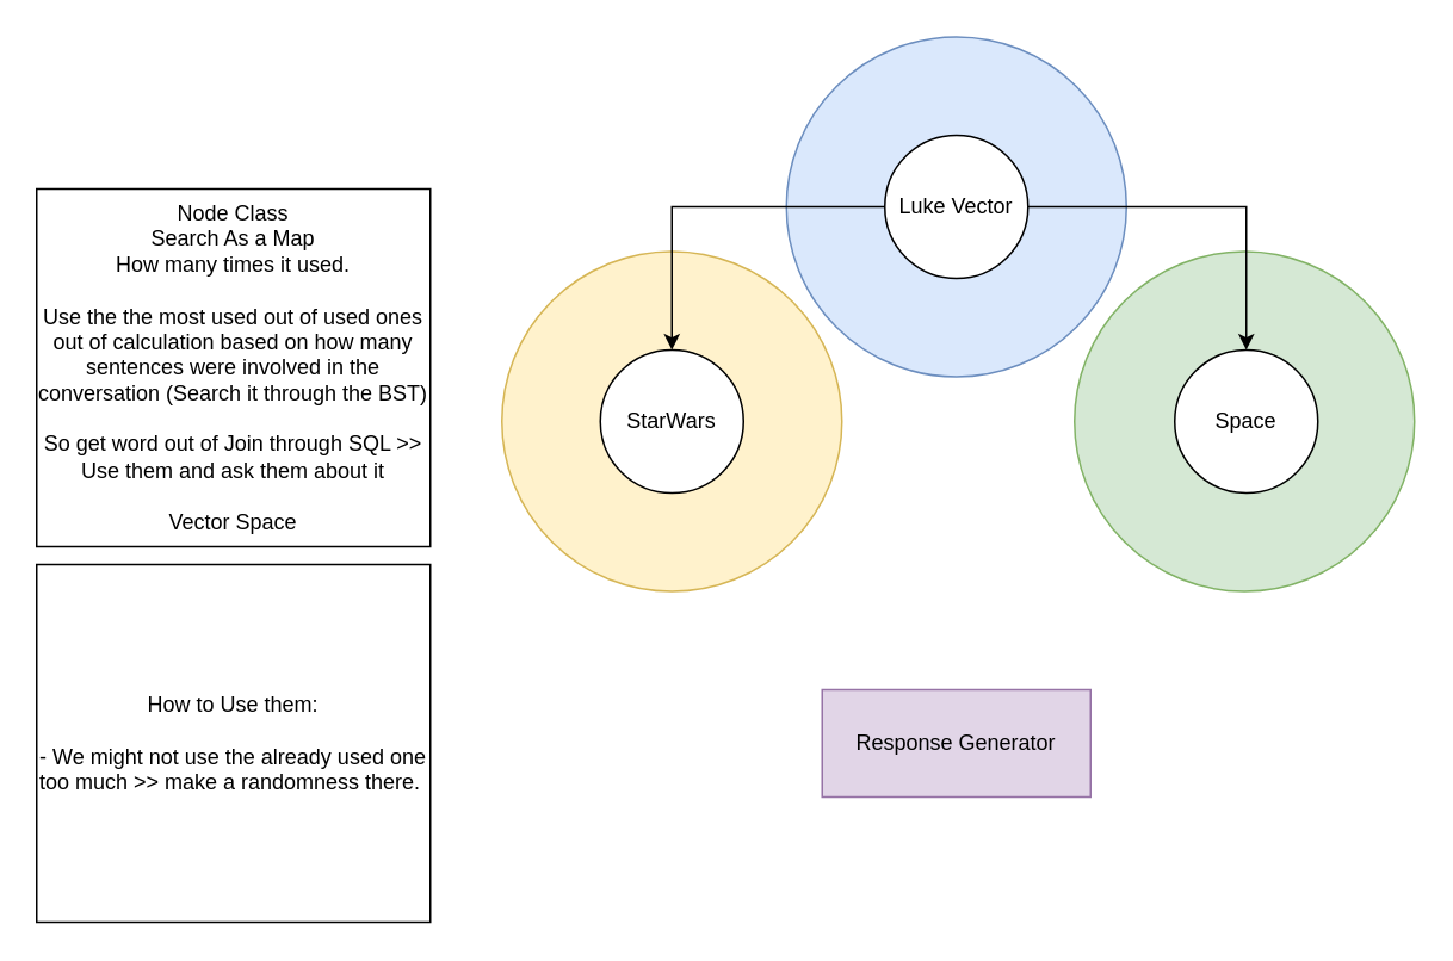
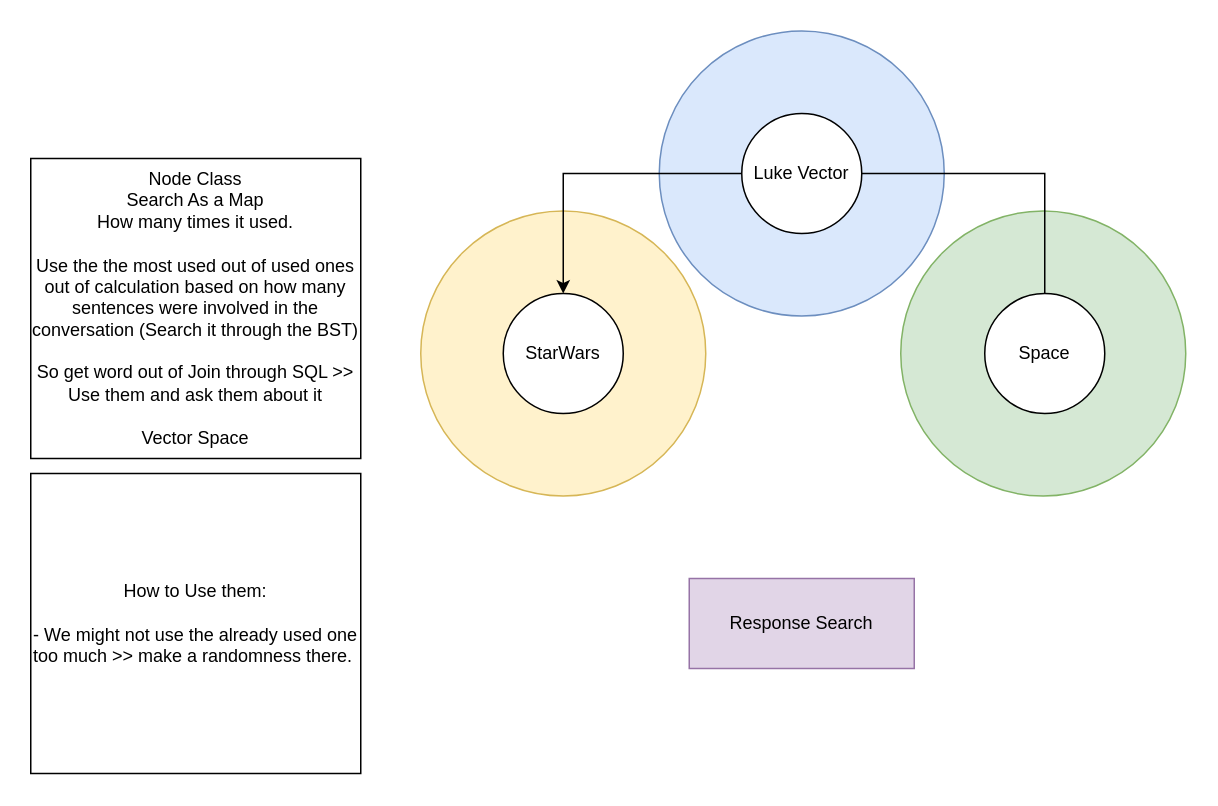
- <mxCell id="6" style="edgeStyle=orthogonalEdgeStyle;rounded=0;orthogonalLoop=1;jettySize=auto;html=1;" edge="1" parent="1" source="8" target="9"><mxGeometry relative="1" as="geometry" /></mxCell>
+ <mxCell id="6" style="edgeStyle=orthogonalEdgeStyle;rounded=0;orthogonalLoop=1;jettySize=auto;html=1;endArrow=none;" edge="1" parent="1" source="8" target="9"><mxGeometry relative="1" as="geometry" /></mxCell>
- <mxCell id="10" value="Response Generator" style="rounded=0;whiteSpace=wrap;html=1;fillColor=#e1d5e7;strokeColor=#9673a6;" vertex="1" parent="1"><mxGeometry x="459" y="385" width="150" height="60" as="geometry" /></mxCell>
+ <mxCell id="10" value="Response Search" style="rounded=0;whiteSpace=wrap;html=1;fillColor=#e1d5e7;strokeColor=#9673a6;" vertex="1" parent="1"><mxGeometry x="459" y="385" width="150" height="60" as="geometry" /></mxCell>
